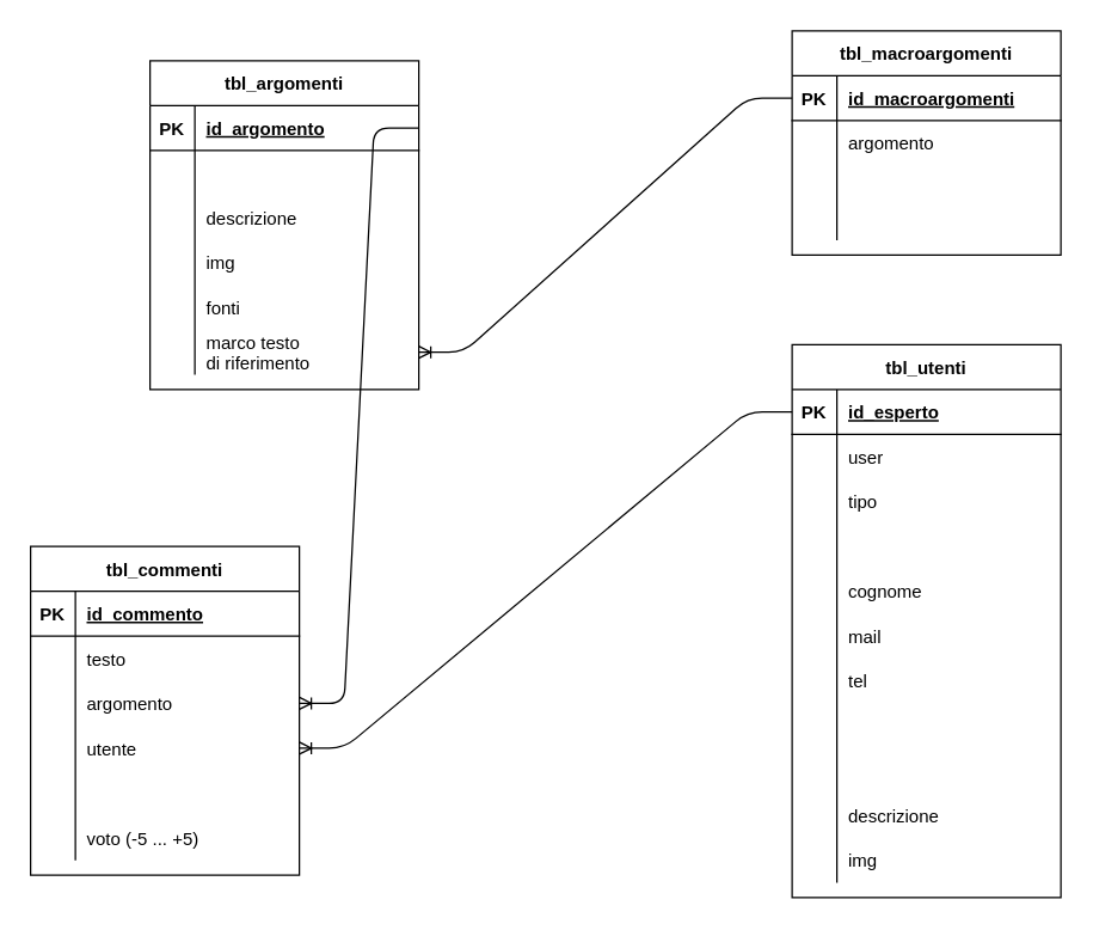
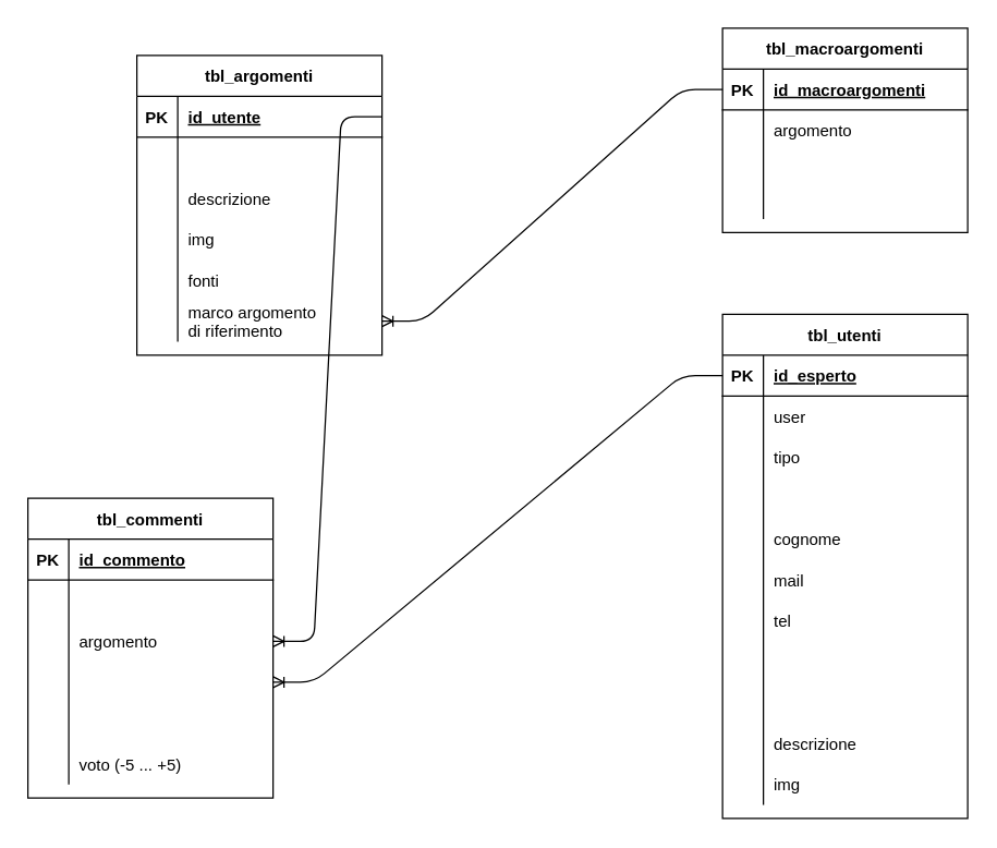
- <mxCell id="5" value="id_argomento" style="shape=partialRectangle;connectable=0;fillColor=none;top=0;left=0;bottom=0;right=0;align=left;spacingLeft=6;fontStyle=5;overflow=hidden;" vertex="1" parent="3"><mxGeometry x="30" width="150" height="30" as="geometry" /></mxCell>
+ <mxCell id="5" value="id_utente" style="shape=partialRectangle;connectable=0;fillColor=none;top=0;left=0;bottom=0;right=0;align=left;spacingLeft=6;fontStyle=5;overflow=hidden;" vertex="1" parent="3"><mxGeometry x="30" width="150" height="30" as="geometry" /></mxCell>
- <mxCell id="19" value="marco testo &#10;di riferimento" style="shape=partialRectangle;connectable=0;fillColor=none;top=0;left=0;bottom=0;right=0;align=left;spacingLeft=6;overflow=hidden;" vertex="1" parent="17"><mxGeometry x="30" width="150" height="30" as="geometry" /></mxCell>
+ <mxCell id="19" value="marco argomento &#10;di riferimento" style="shape=partialRectangle;connectable=0;fillColor=none;top=0;left=0;bottom=0;right=0;align=left;spacingLeft=6;overflow=hidden;" vertex="1" parent="17"><mxGeometry x="30" width="150" height="30" as="geometry" /></mxCell>
- <mxCell id="70" value="testo" style="shape=partialRectangle;connectable=0;fillColor=none;top=0;left=0;bottom=0;right=0;align=left;spacingLeft=6;overflow=hidden;" vertex="1" parent="68"><mxGeometry x="30" width="150" height="30" as="geometry" /></mxCell>
- <mxCell id="76" value="utente" style="shape=partialRectangle;connectable=0;fillColor=none;top=0;left=0;bottom=0;right=0;align=left;spacingLeft=6;overflow=hidden;" vertex="1" parent="74"><mxGeometry x="30" width="150" height="30" as="geometry" /></mxCell>
